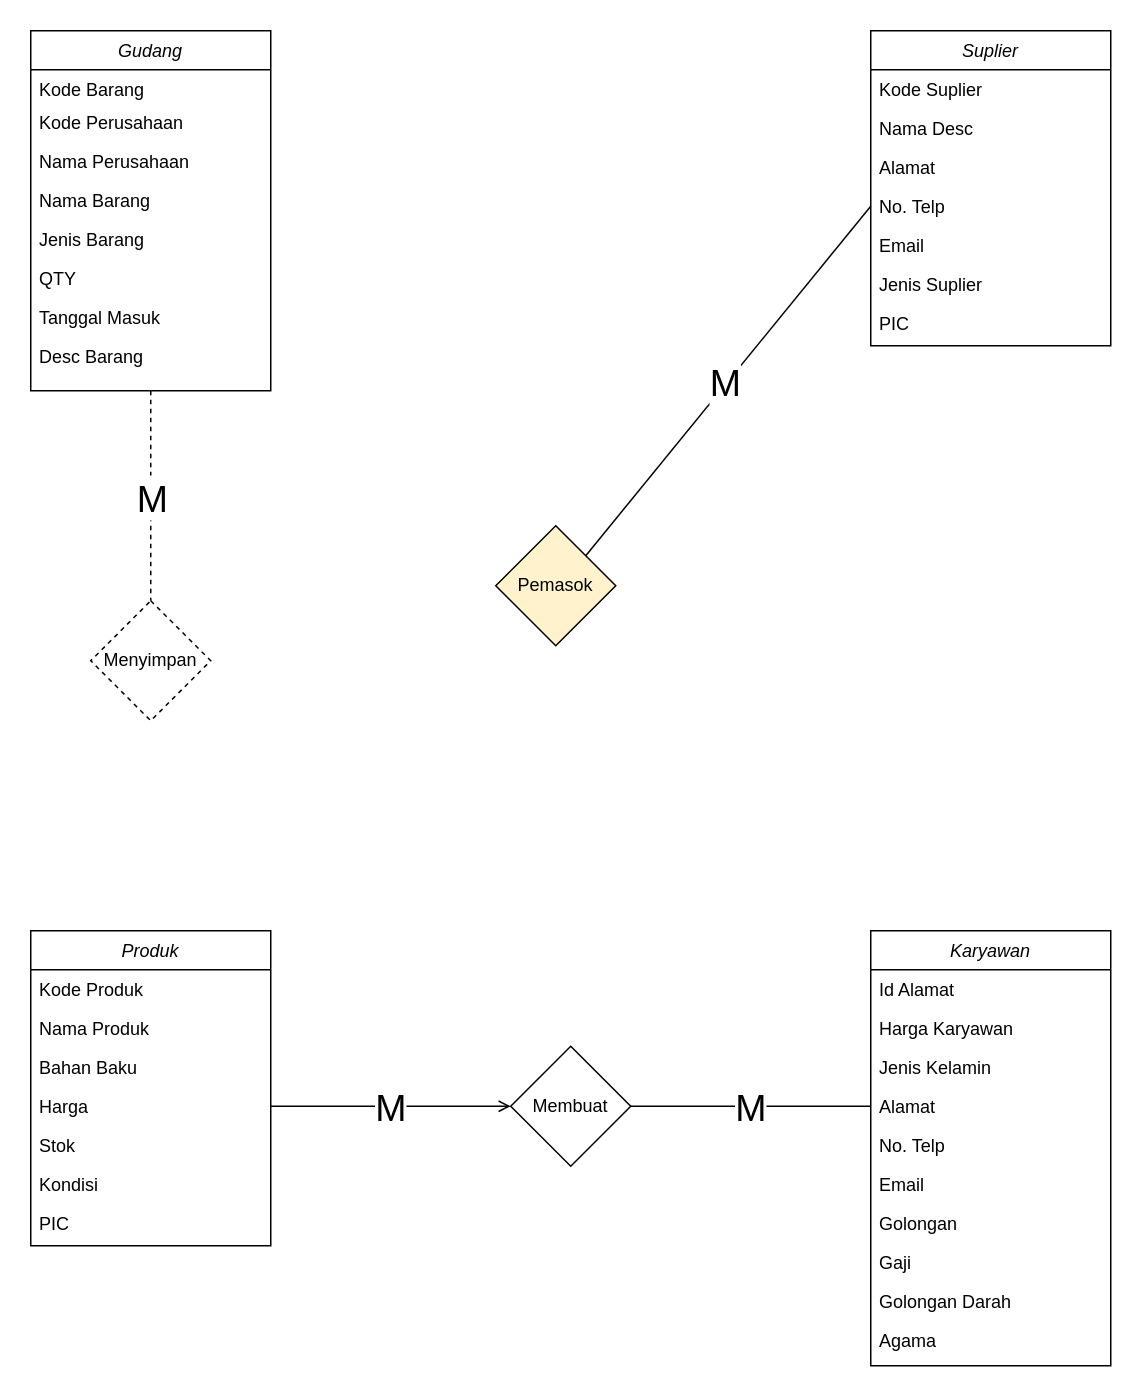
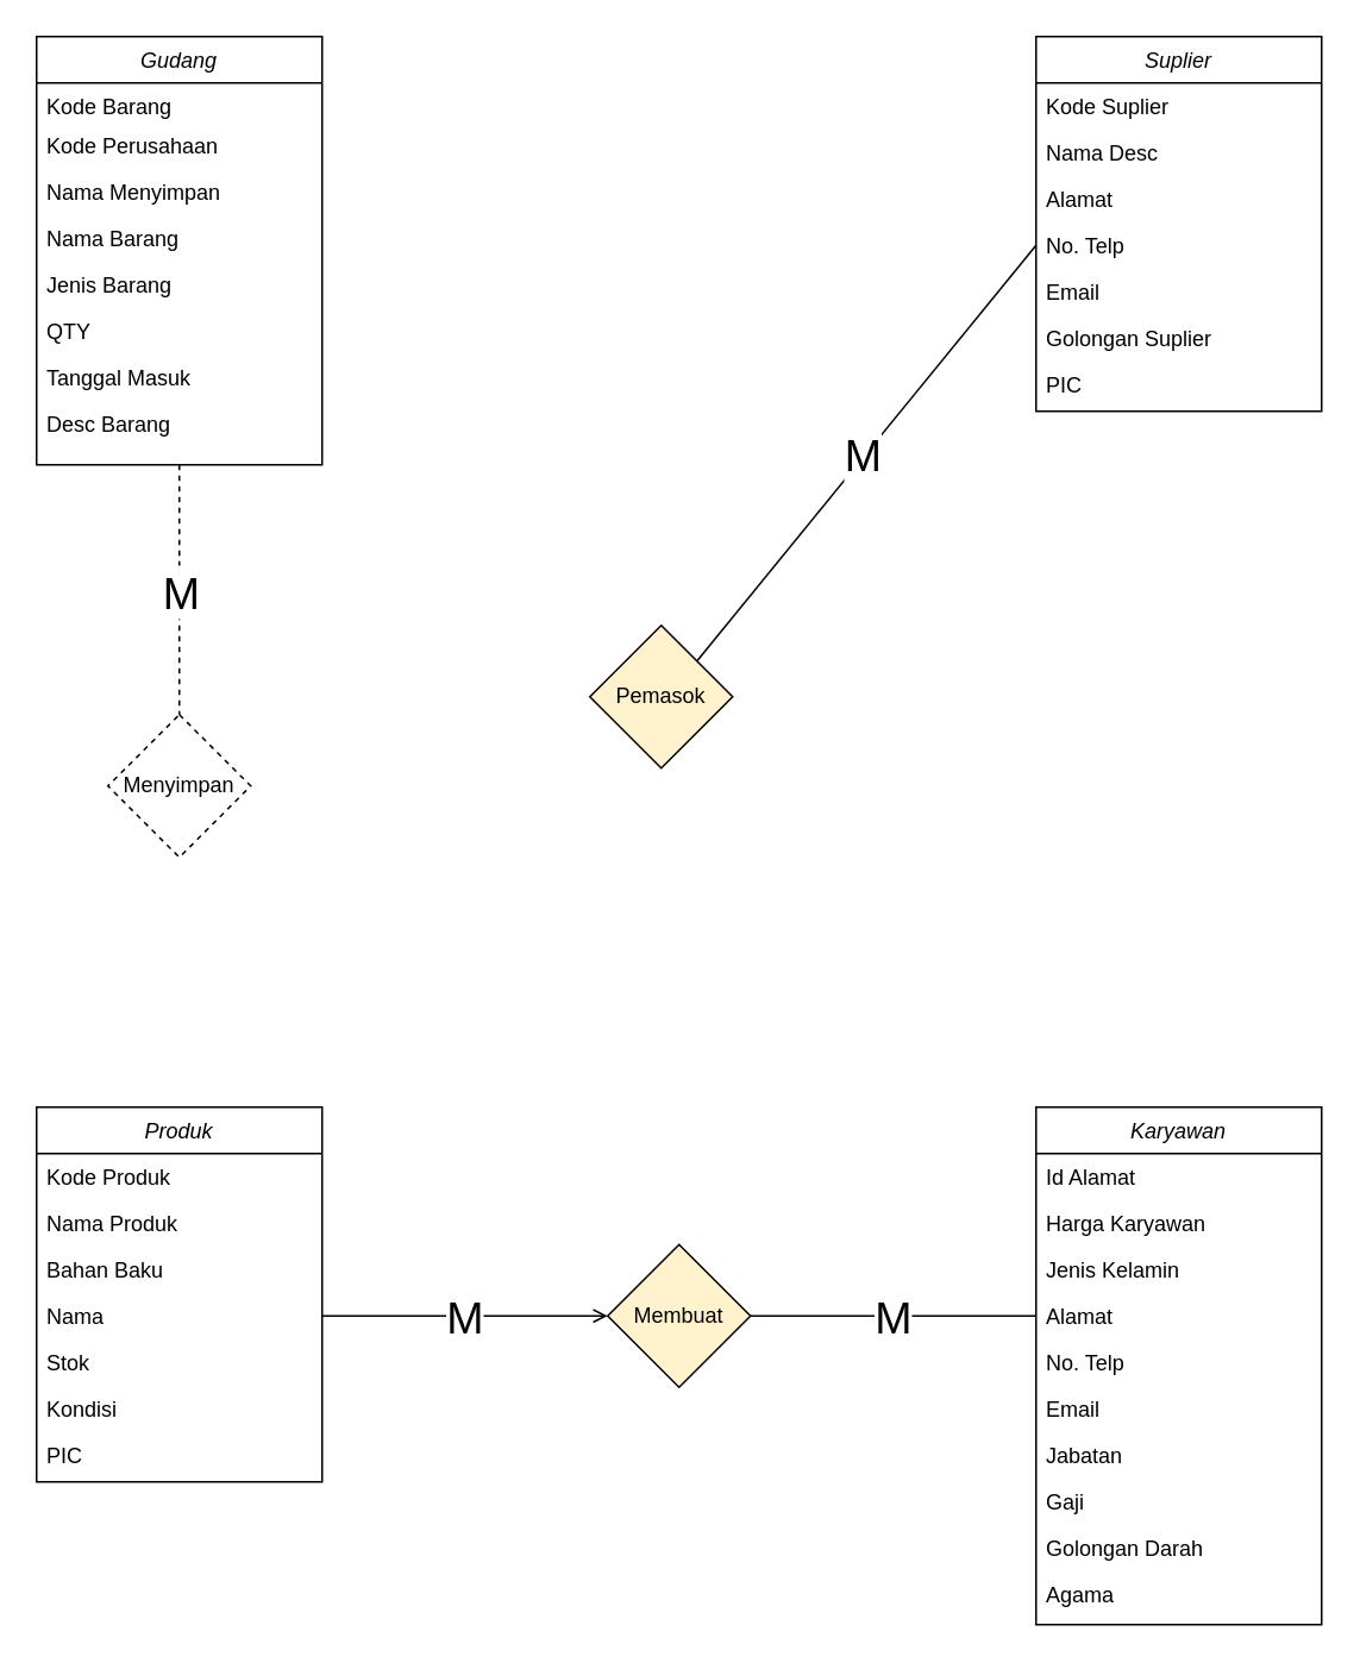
- <mxCell id="5" value="Nama Perusahaan" style="text;align=left;verticalAlign=top;spacingLeft=4;spacingRight=4;overflow=hidden;rotatable=0;points=[[0,0.5],[1,0.5]];portConstraint=eastwest;rounded=0;shadow=0;html=0;" parent="2" vertex="1"><mxGeometry y="74" width="160" height="26" as="geometry" /></mxCell>
+ <mxCell id="5" value="Nama Menyimpan" style="text;align=left;verticalAlign=top;spacingLeft=4;spacingRight=4;overflow=hidden;rotatable=0;points=[[0,0.5],[1,0.5]];portConstraint=eastwest;rounded=0;shadow=0;html=0;" parent="2" vertex="1"><mxGeometry y="74" width="160" height="26" as="geometry" /></mxCell>
- <mxCell id="17" value="Jenis Suplier" style="text;align=left;verticalAlign=top;spacingLeft=4;spacingRight=4;overflow=hidden;rotatable=0;points=[[0,0.5],[1,0.5]];portConstraint=eastwest;" vertex="1" parent="11"><mxGeometry y="156" width="160" height="26" as="geometry" /></mxCell>
+ <mxCell id="17" value="Golongan Suplier" style="text;align=left;verticalAlign=top;spacingLeft=4;spacingRight=4;overflow=hidden;rotatable=0;points=[[0,0.5],[1,0.5]];portConstraint=eastwest;" vertex="1" parent="11"><mxGeometry y="156" width="160" height="26" as="geometry" /></mxCell>
- <mxCell id="44" value="Membuat" style="rhombus;whiteSpace=wrap;html=1;" vertex="1" parent="1"><mxGeometry x="340" y="697" width="80" height="80" as="geometry" /></mxCell>
+ <mxCell id="44" value="Membuat" style="rhombus;whiteSpace=wrap;html=1;fillColor=#fff2cc;" vertex="1" parent="1"><mxGeometry x="340" y="697" width="80" height="80" as="geometry" /></mxCell>
- <mxCell id="23" value="Harga" style="text;align=left;verticalAlign=top;spacingLeft=4;spacingRight=4;overflow=hidden;rotatable=0;points=[[0,0.5],[1,0.5]];portConstraint=eastwest;" vertex="1" parent="19"><mxGeometry y="104" width="160" height="26" as="geometry" /></mxCell>
+ <mxCell id="23" value="Nama" style="text;align=left;verticalAlign=top;spacingLeft=4;spacingRight=4;overflow=hidden;rotatable=0;points=[[0,0.5],[1,0.5]];portConstraint=eastwest;" vertex="1" parent="19"><mxGeometry y="104" width="160" height="26" as="geometry" /></mxCell>
- <mxCell id="34" value="Golongan" style="text;align=left;verticalAlign=top;spacingLeft=4;spacingRight=4;overflow=hidden;rotatable=0;points=[[0,0.5],[1,0.5]];portConstraint=eastwest;" vertex="1" parent="27"><mxGeometry y="182" width="160" height="26" as="geometry" /></mxCell>
+ <mxCell id="34" value="Jabatan" style="text;align=left;verticalAlign=top;spacingLeft=4;spacingRight=4;overflow=hidden;rotatable=0;points=[[0,0.5],[1,0.5]];portConstraint=eastwest;" vertex="1" parent="27"><mxGeometry y="182" width="160" height="26" as="geometry" /></mxCell>
